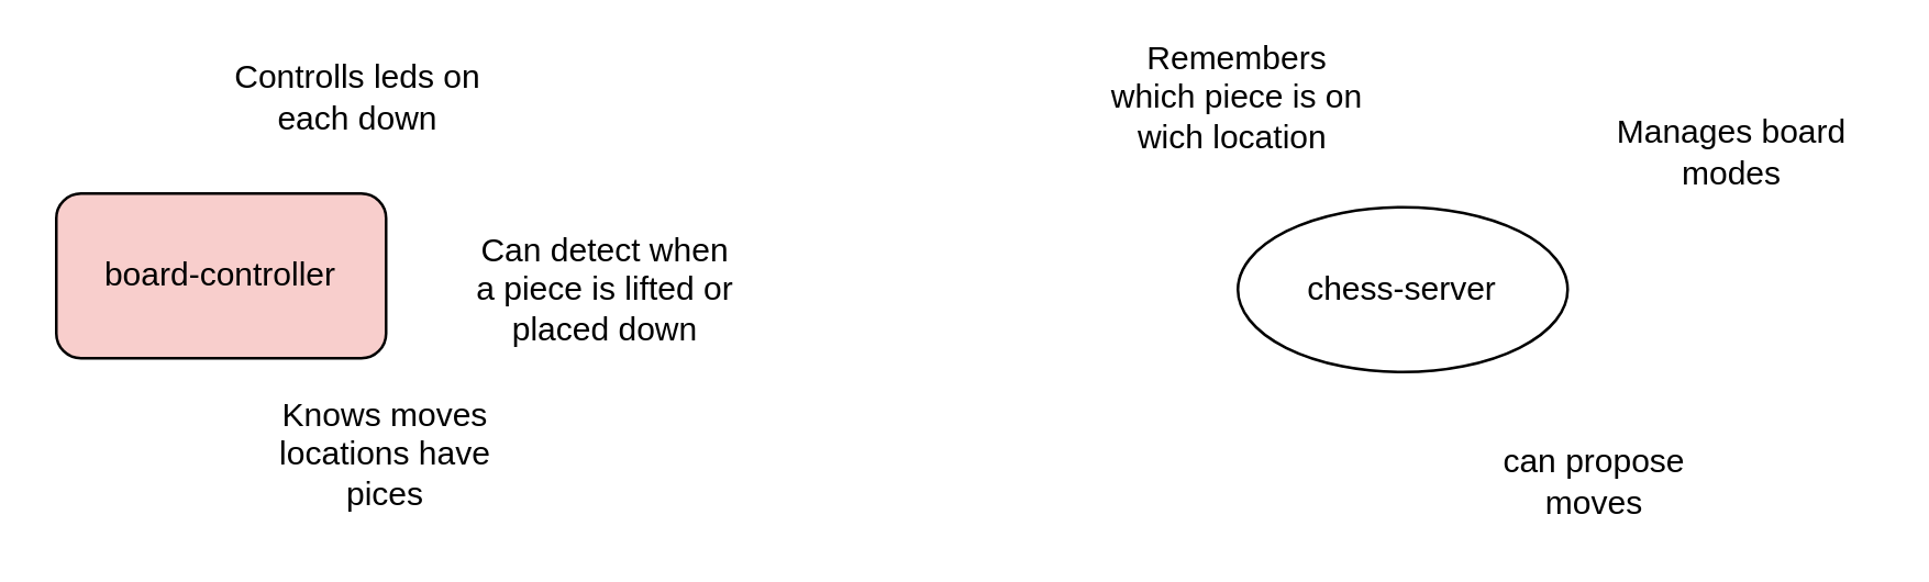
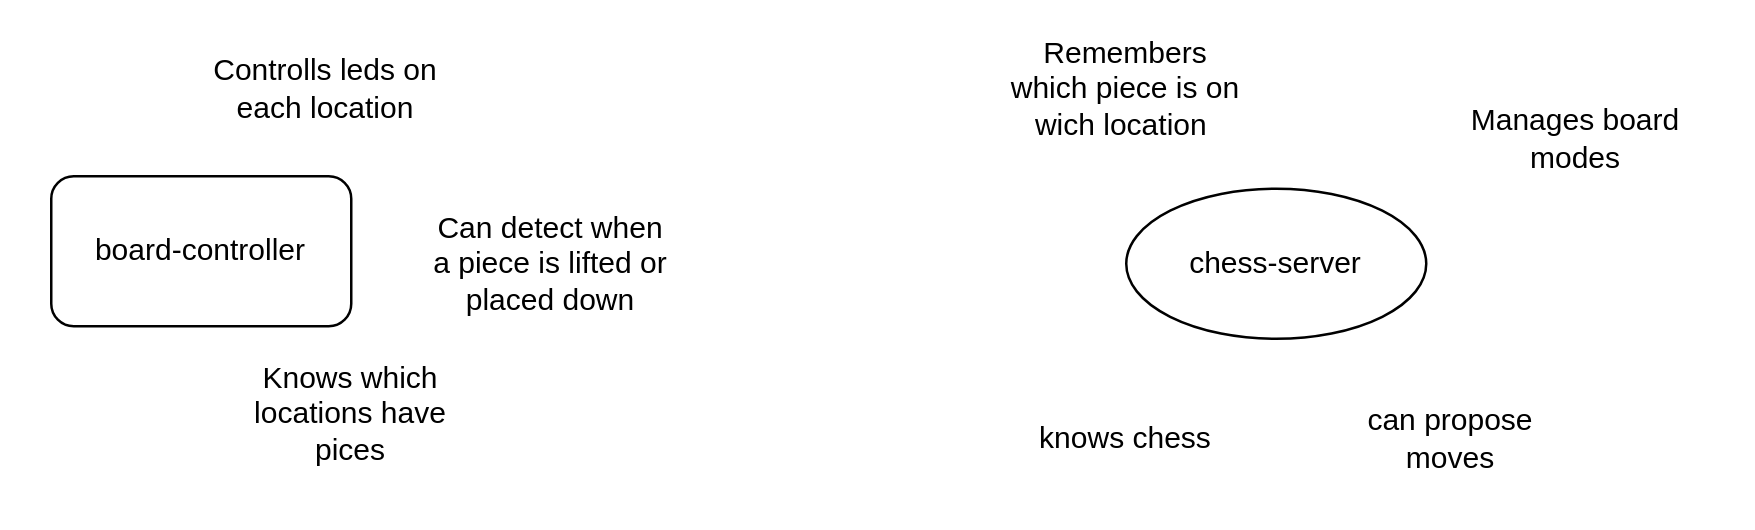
- <mxCell id="5" value="Controlls leds on each down" style="text;html=1;strokeColor=none;fillColor=none;align=center;verticalAlign=middle;whiteSpace=wrap;rounded=0;" vertex="1" parent="1"><mxGeometry x="80" y="20" width="100" height="30" as="geometry" /></mxCell>
+ <mxCell id="5" value="Controlls leds on each location" style="text;html=1;strokeColor=none;fillColor=none;align=center;verticalAlign=middle;whiteSpace=wrap;rounded=0;" vertex="1" parent="1"><mxGeometry x="80" y="20" width="100" height="30" as="geometry" /></mxCell>
- <mxCell id="2" value="board-controller" style="rounded=1;whiteSpace=wrap;html=1;fillColor=#f8cecc;" vertex="1" parent="1"><mxGeometry x="20" y="70" width="120" height="60" as="geometry" /></mxCell>
+ <mxCell id="2" value="board-controller" style="rounded=1;whiteSpace=wrap;html=1;" vertex="1" parent="1"><mxGeometry x="20" y="70" width="120" height="60" as="geometry" /></mxCell>
- <mxCell id="3" value="Knows moves locations have pices" style="text;html=1;strokeColor=none;fillColor=none;align=center;verticalAlign=middle;whiteSpace=wrap;rounded=0;" vertex="1" parent="1"><mxGeometry x="90" y="150" width="100" height="30" as="geometry" /></mxCell>
+ <mxCell id="3" value="Knows which locations have pices" style="text;html=1;strokeColor=none;fillColor=none;align=center;verticalAlign=middle;whiteSpace=wrap;rounded=0;" vertex="1" parent="1"><mxGeometry x="90" y="150" width="100" height="30" as="geometry" /></mxCell>
+ <mxCell id="7" value="knows chess" style="text;html=1;strokeColor=none;fillColor=none;align=center;verticalAlign=middle;whiteSpace=wrap;rounded=0;" vertex="1" parent="1"><mxGeometry x="400" y="160" width="100" height="30" as="geometry" /></mxCell>
